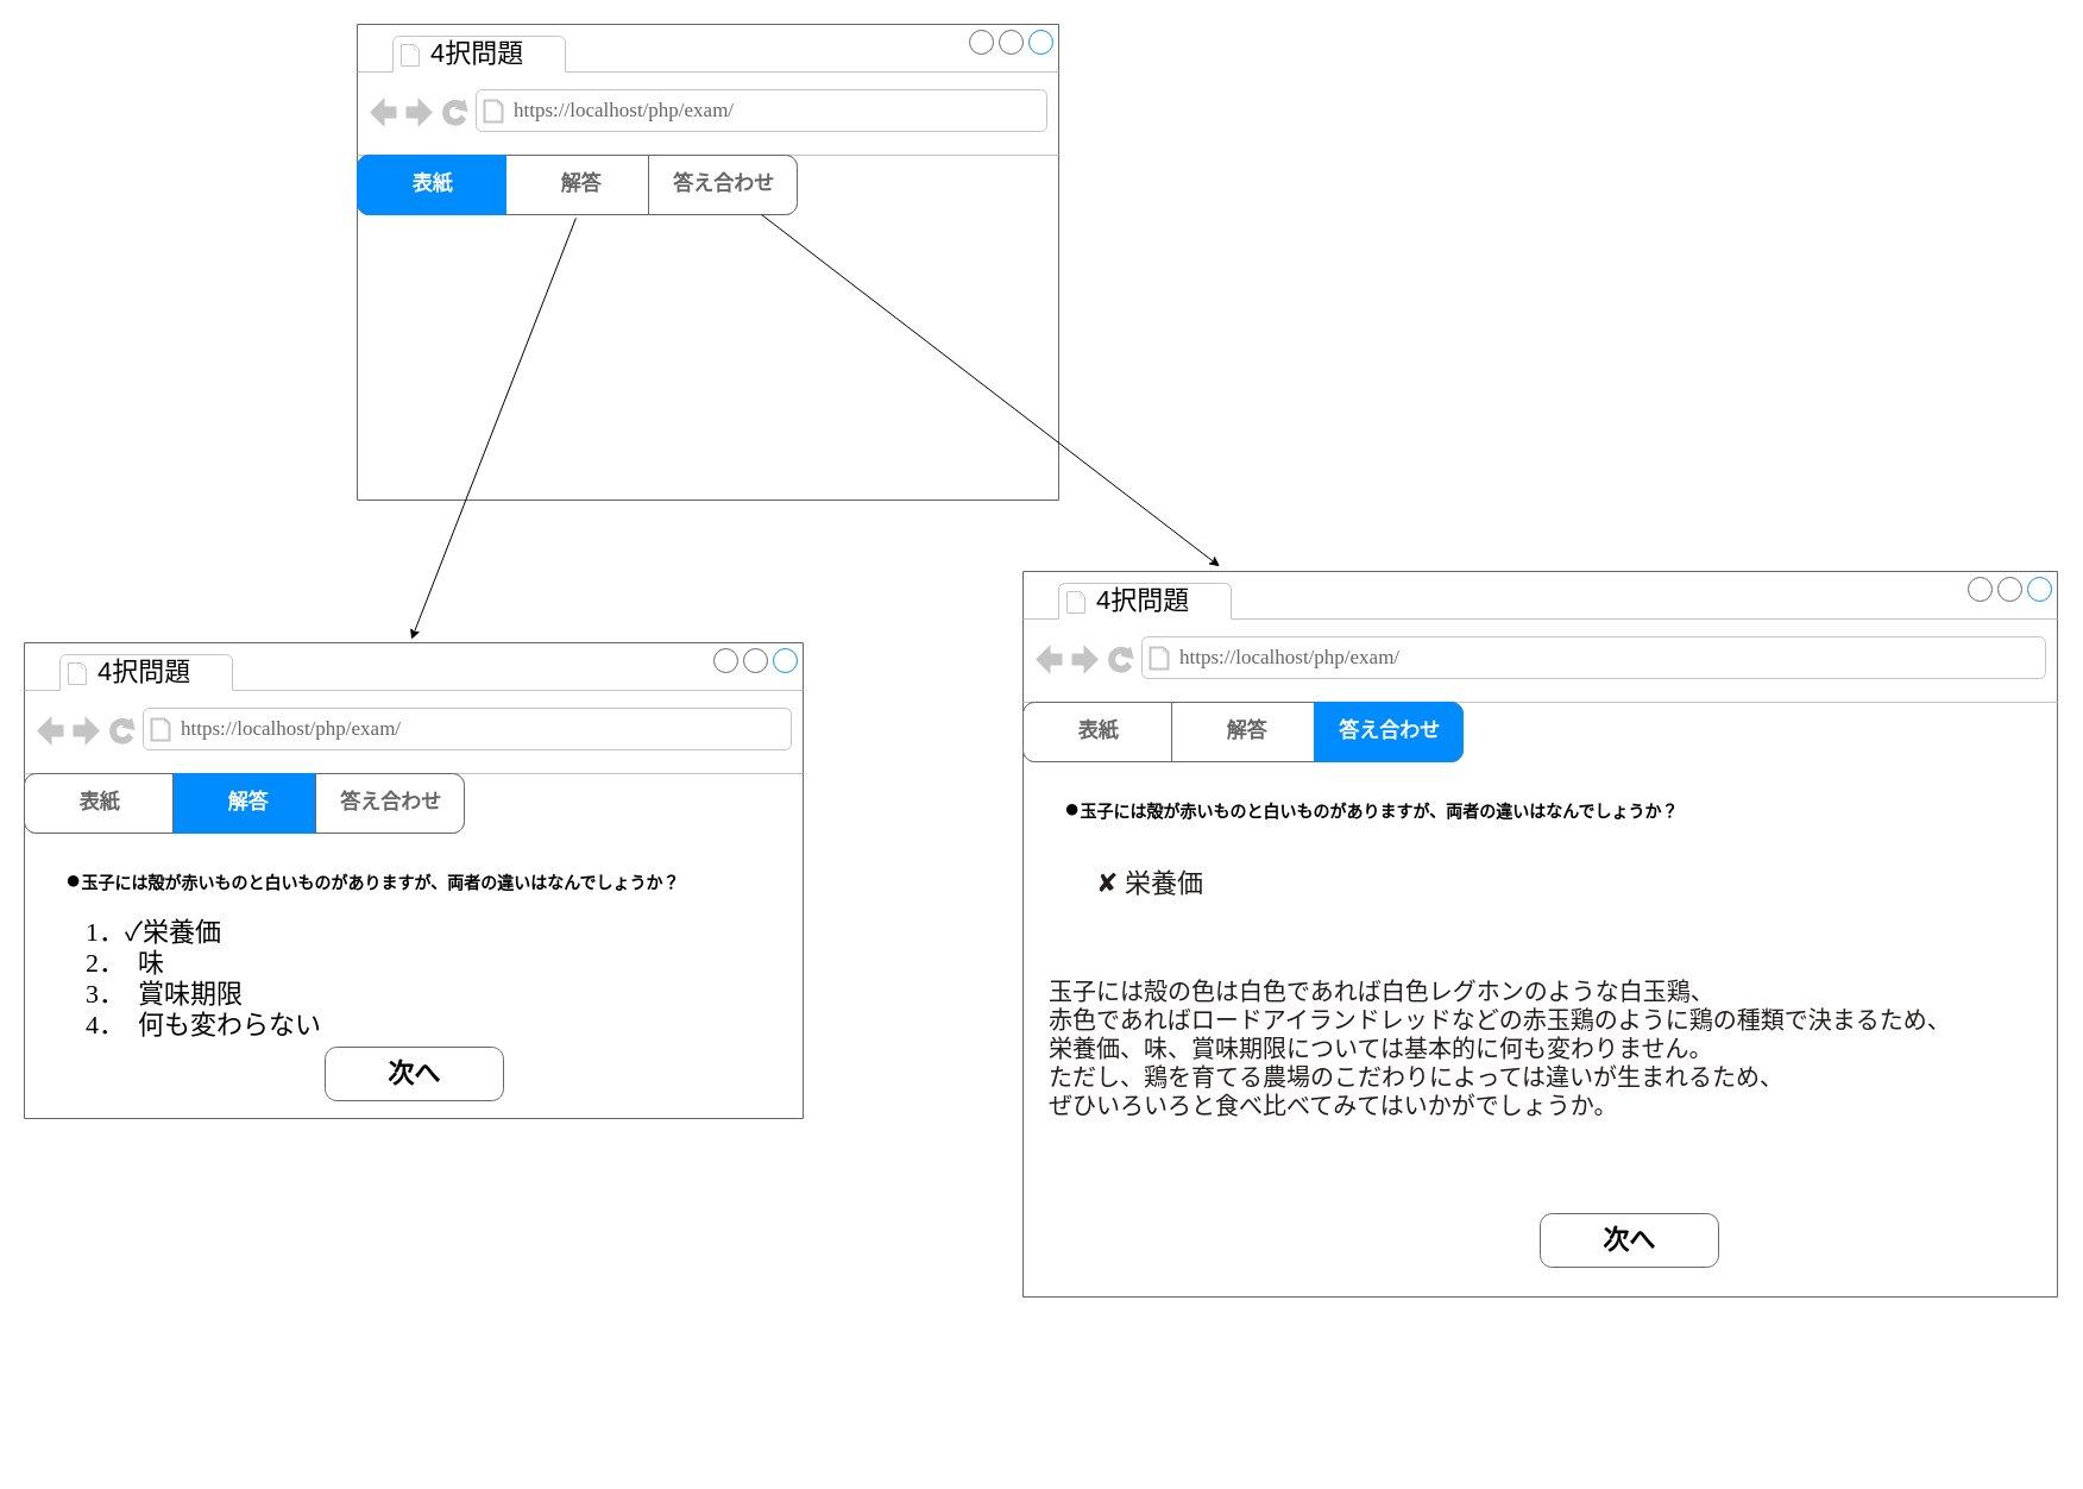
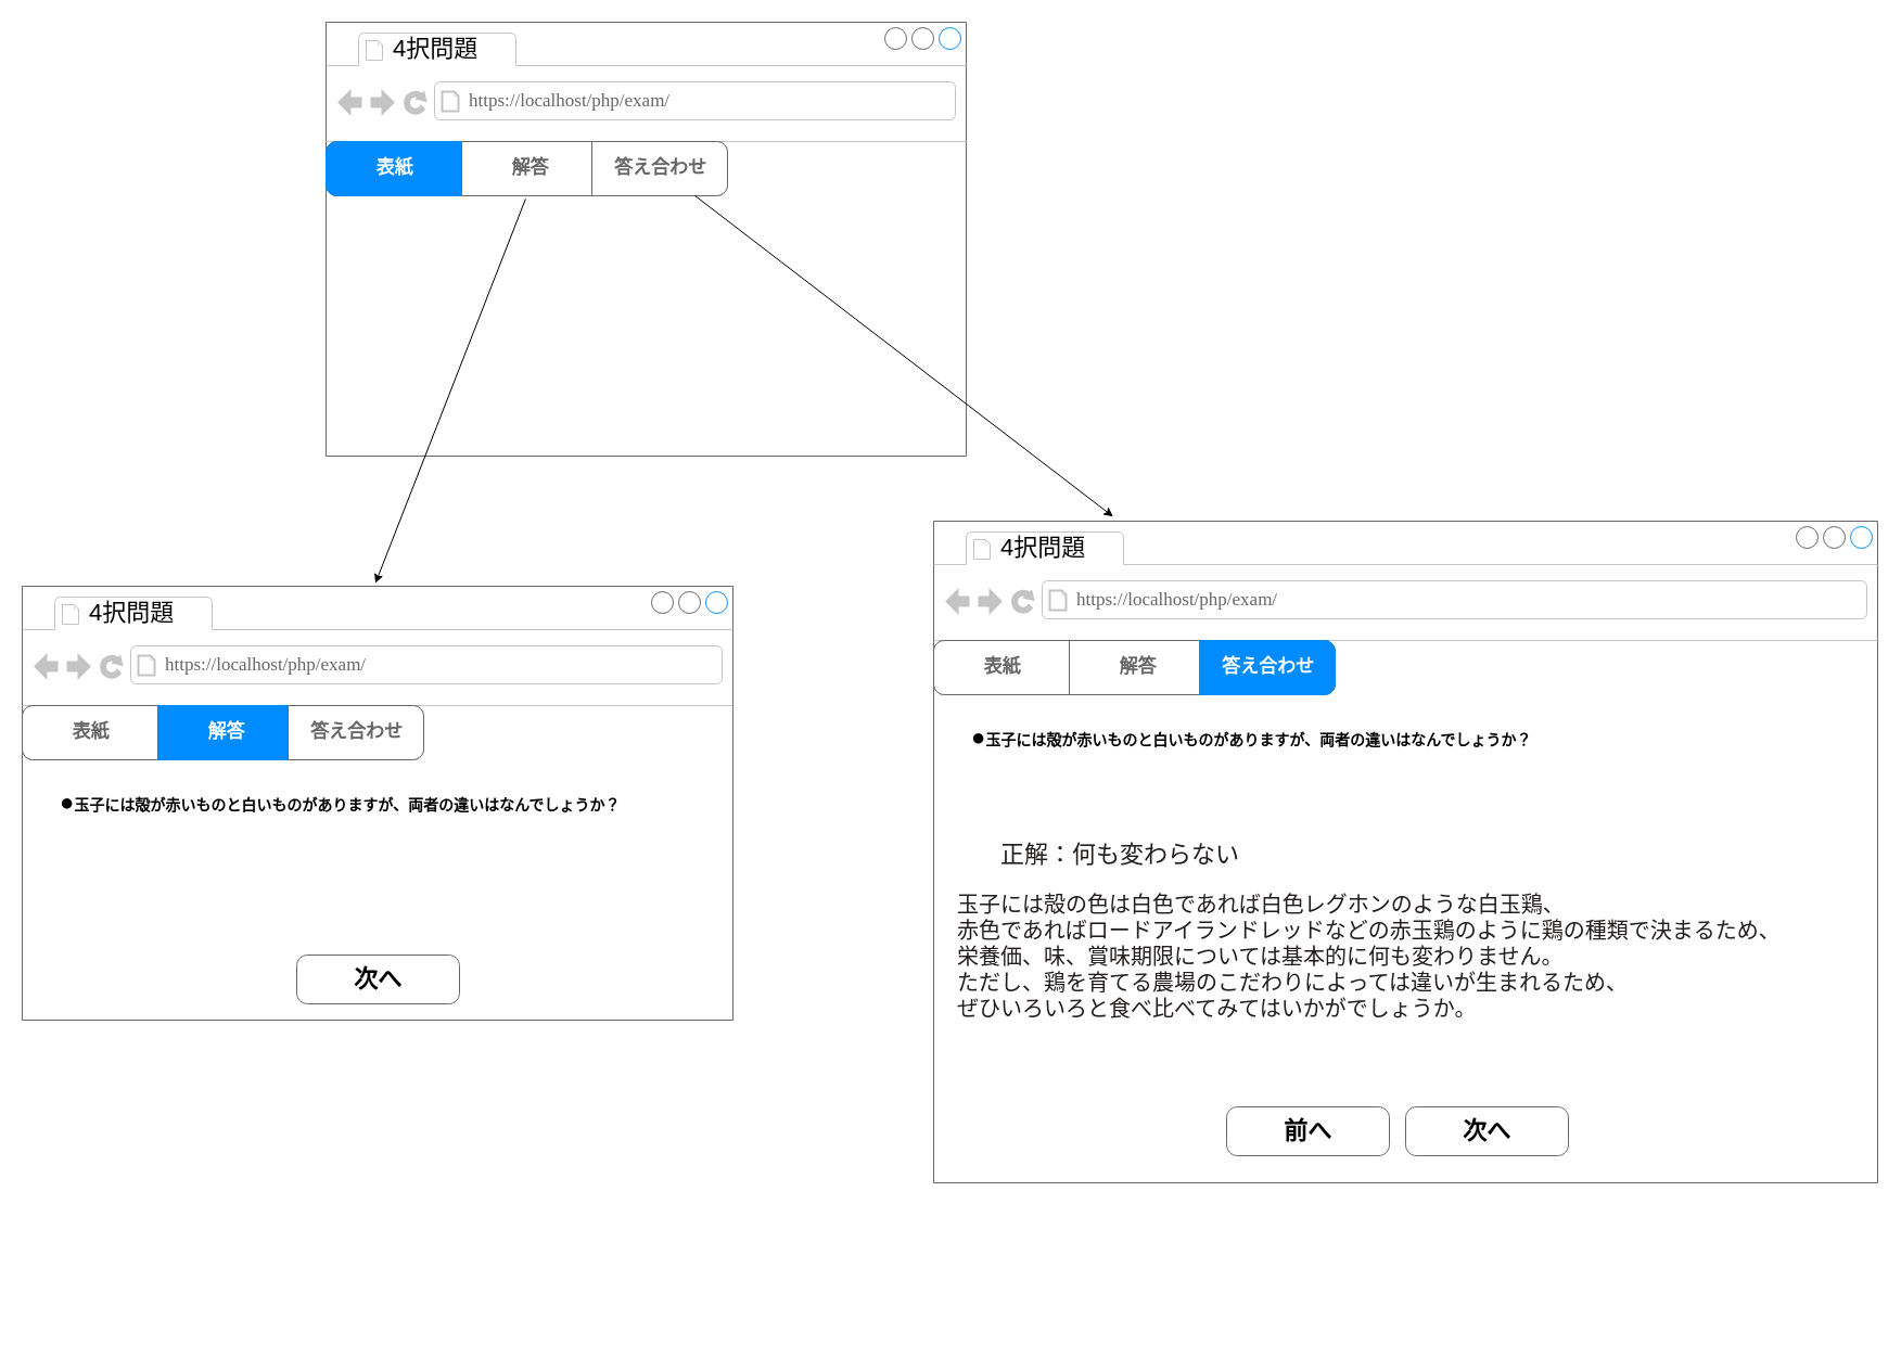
- <mxCell id="28" value="✘ 栄養価" style="text;align=left;verticalAlign=middle;resizable=0;points=[];autosize=1;strokeColor=none;fillColor=none;fontSize=22;fontFamily=Lucida Console;fontColor=#221c1c;" parent="20" vertex="1"><mxGeometry x="60" y="240" width="120" height="40" as="geometry" /></mxCell>
+ <mxCell id="30" value="正解：何も変わらない" style="text;align=left;verticalAlign=middle;resizable=0;points=[];autosize=1;strokeColor=none;fillColor=none;fontSize=22;fontFamily=Lucida Console;fontColor=#221c1c;" vertex="1" parent="20"><mxGeometry x="60" y="285" width="240" height="40" as="geometry" /></mxCell>
- <mxCell id="17" value="1．✓栄養価&#10;2．　味&#10;3．　賞味期限&#10;4．　何も変わらない" style="text;align=left;verticalAlign=middle;resizable=0;points=[];autosize=1;strokeColor=none;fillColor=none;fontSize=22;fontFamily=Lucida Console;fontColor=#000000;" parent="9" vertex="1"><mxGeometry x="50" y="220" width="230" height="120" as="geometry" /></mxCell>
+ <mxCell id="31" value="前へ" style="strokeWidth=1;shadow=0;dashed=0;align=center;html=1;shape=mxgraph.mockup.buttons.button;strokeColor=#666666;fontColor=default;mainText=;buttonStyle=round;fontSize=22;fontStyle=1;fillColor=#ffffff;whiteSpace=wrap;fontFamily=Lucida Console;" vertex="1" parent="20"><mxGeometry x="270" y="540" width="150" height="45" as="geometry" /></mxCell>
